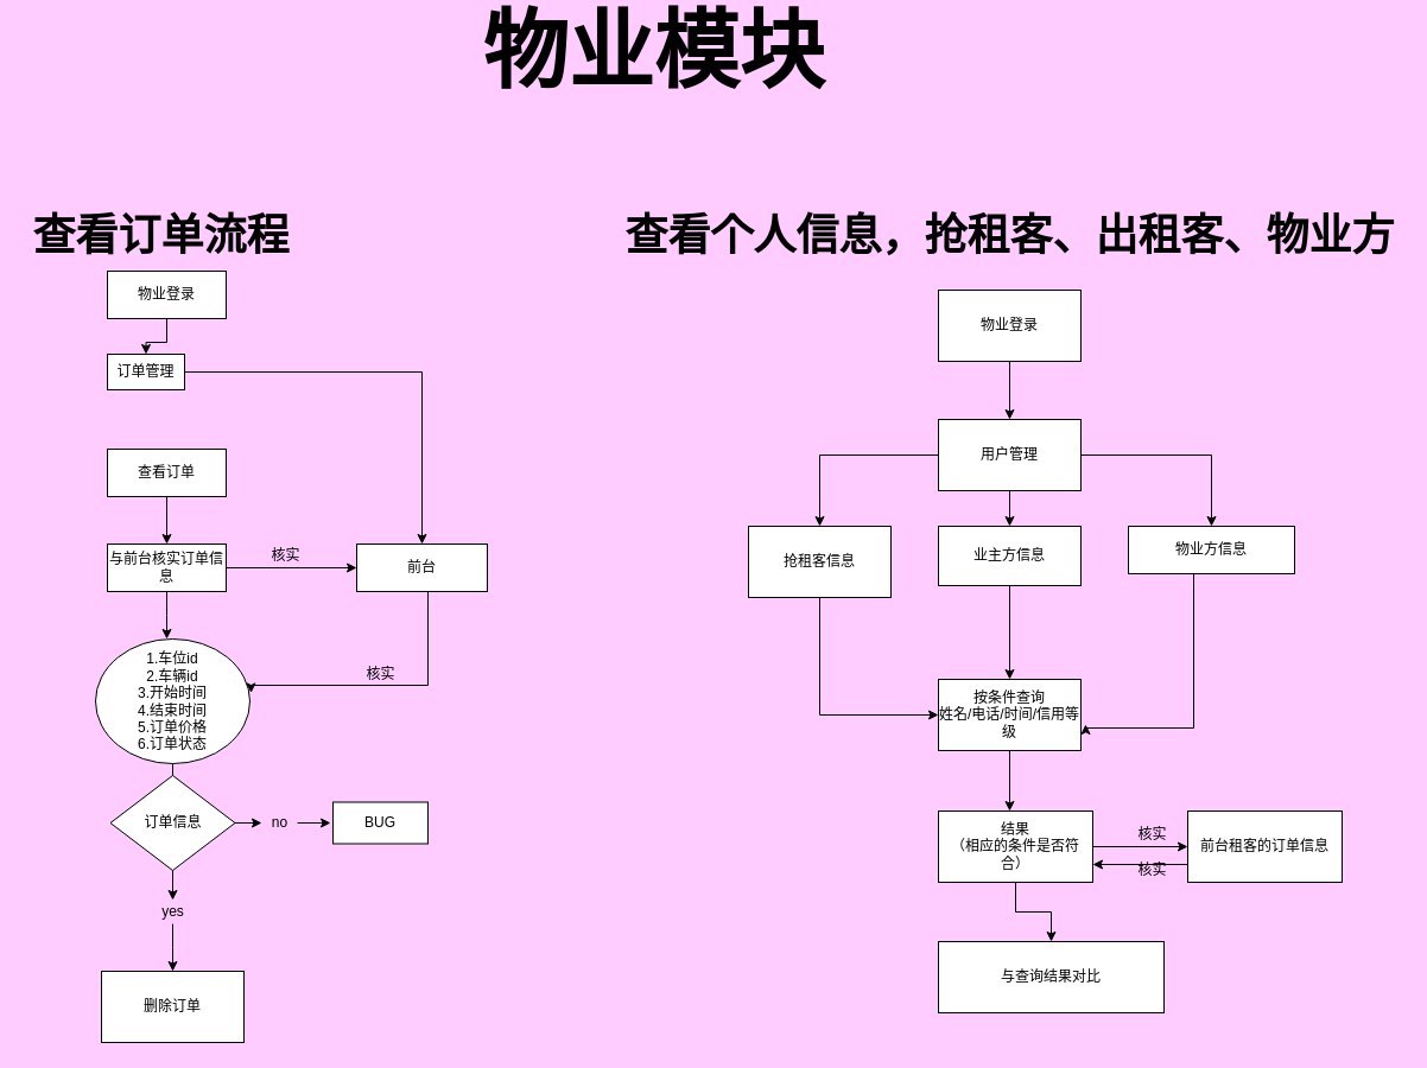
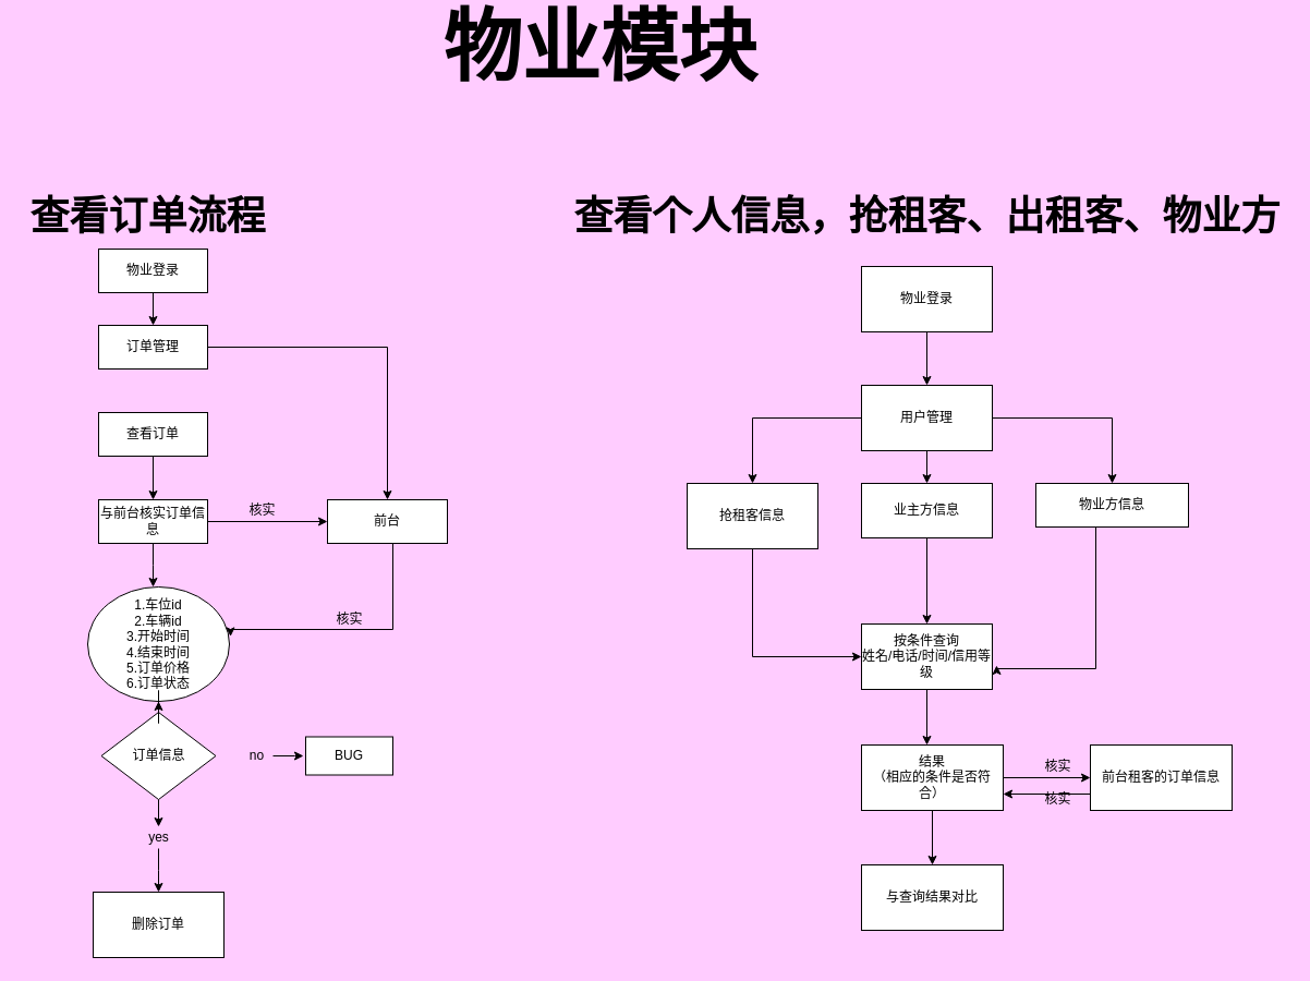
- <mxCell id="7" value="订单管理" style="rounded=0;whiteSpace=wrap;html=1;" parent="1" vertex="1"><mxGeometry x="90" y="295" width="65" height="30" as="geometry" /></mxCell>
+ <mxCell id="7" value="订单管理" style="rounded=0;whiteSpace=wrap;html=1;" parent="1" vertex="1"><mxGeometry x="90" y="295" width="100" height="40" as="geometry" /></mxCell>
- <mxCell id="25" value="" style="edgeStyle=orthogonalEdgeStyle;rounded=0;orthogonalLoop=1;jettySize=auto;html=1;" parent="1" source="21" target="24" edge="1"><mxGeometry relative="1" as="geometry"><mxPoint x="197.5" y="690" as="sourcePoint" /><mxPoint x="278" y="690" as="targetPoint" /></mxGeometry></mxCell>
+ <mxCell id="25" value="" style="edgeStyle=orthogonalEdgeStyle;rounded=0;orthogonalLoop=1;jettySize=auto;html=1;" parent="1" source="21" target="14" edge="1"><mxGeometry relative="1" as="geometry"><mxPoint x="197.5" y="690" as="sourcePoint" /><mxPoint x="278" y="690" as="targetPoint" /></mxGeometry></mxCell>
- <mxCell id="49" value="与查询结果对比" style="rounded=0;whiteSpace=wrap;html=1;" parent="1" vertex="1"><mxGeometry x="790" y="790" width="190" height="60" as="geometry" /></mxCell>
+ <mxCell id="49" value="与查询结果对比" style="rounded=0;whiteSpace=wrap;html=1;" parent="1" vertex="1"><mxGeometry x="790" y="790" width="130" height="60" as="geometry" /></mxCell>
